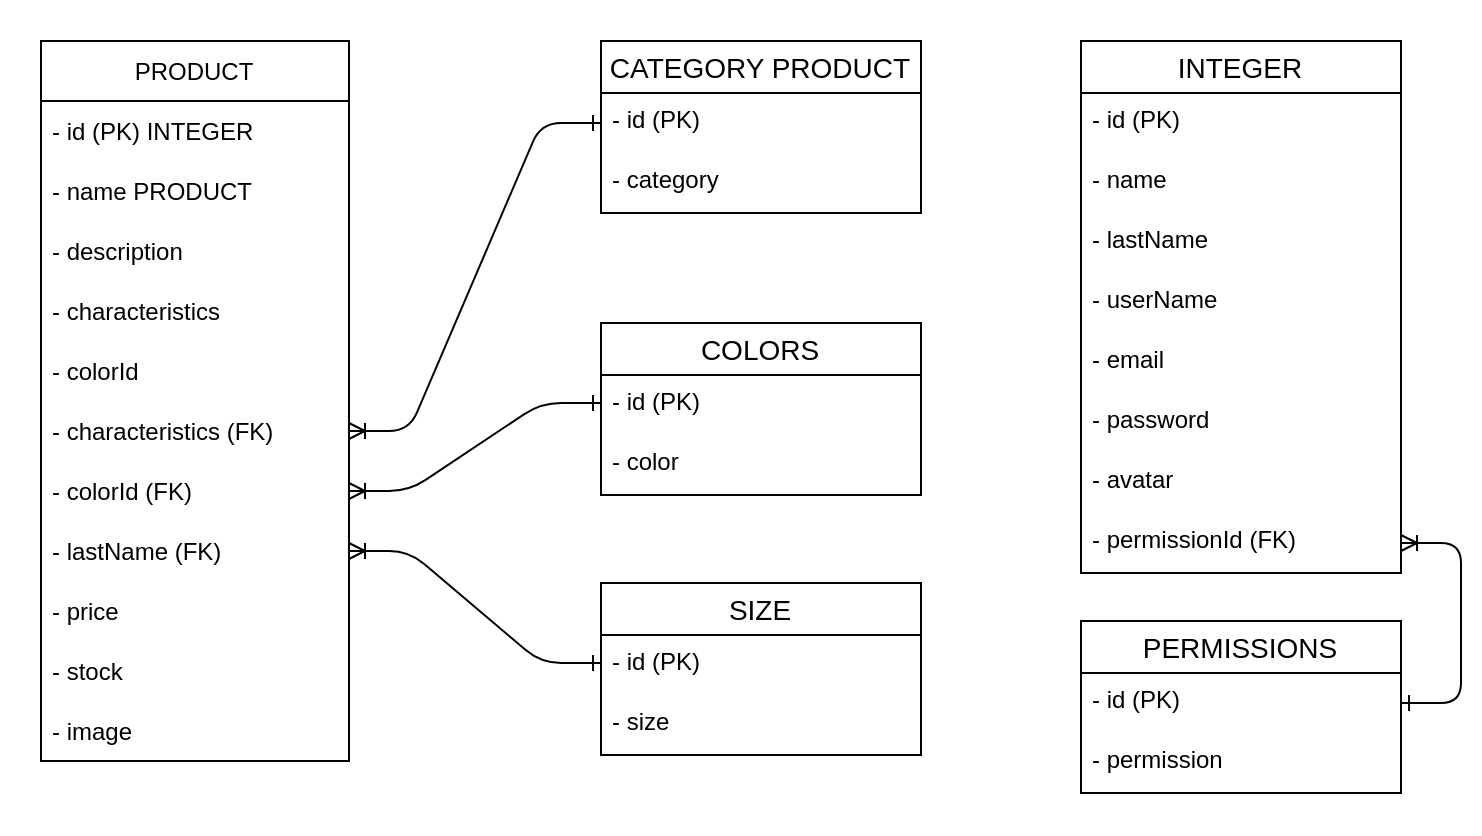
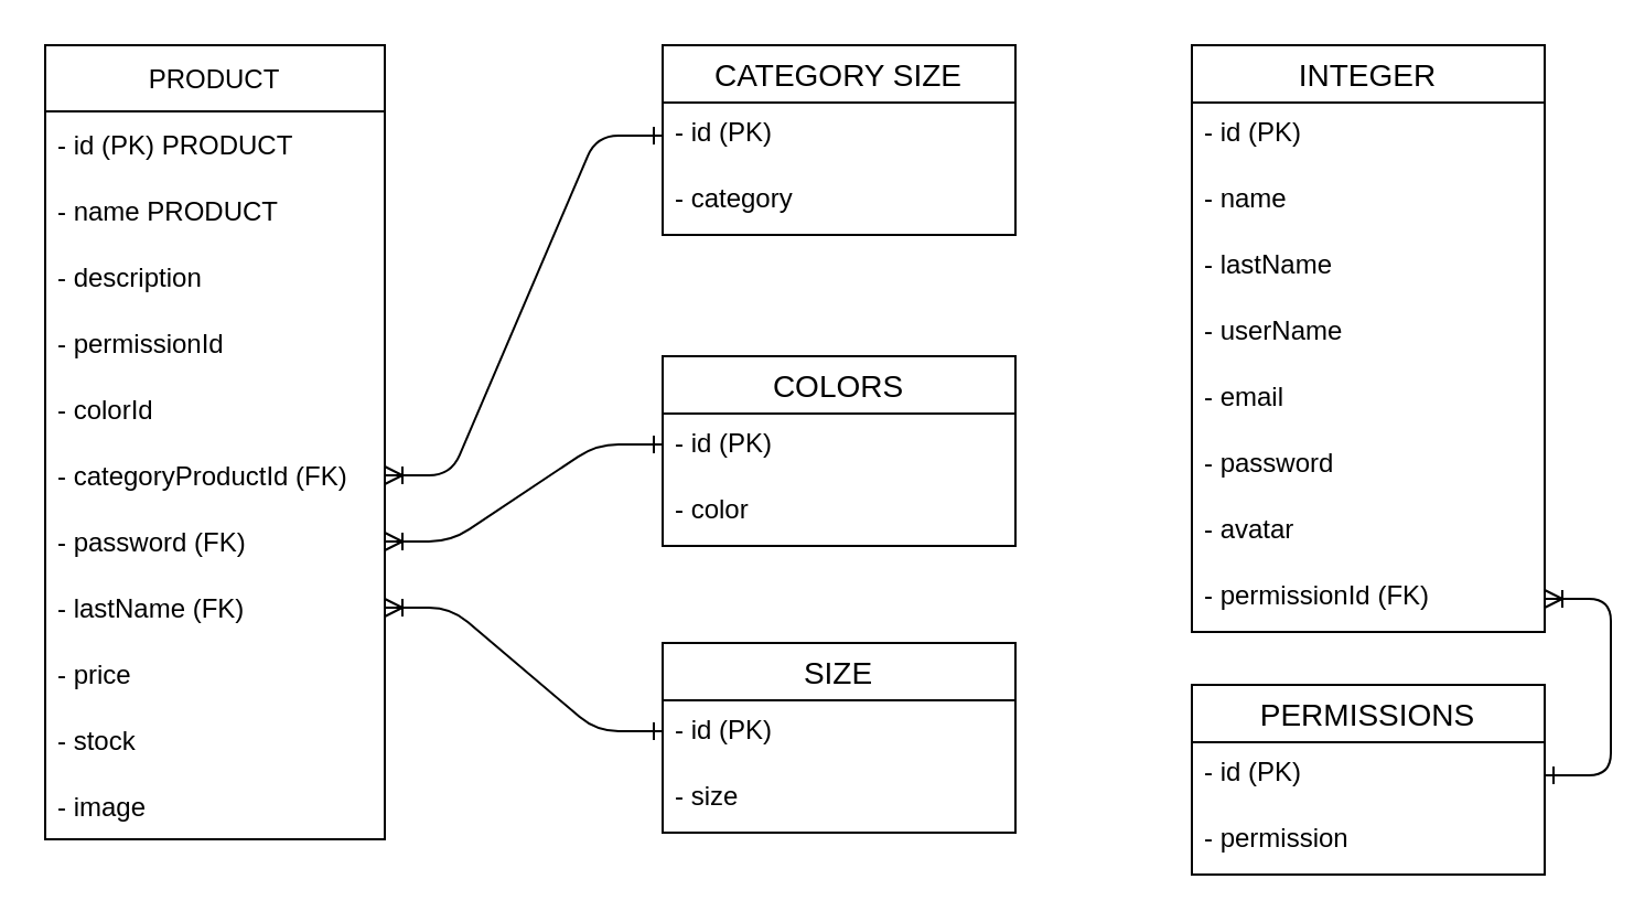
- <mxCell id="23" value="CATEGORY PRODUCT" style="swimlane;fontStyle=0;childLayout=stackLayout;horizontal=1;startSize=26;horizontalStack=0;resizeParent=1;resizeParentMax=0;resizeLast=0;collapsible=1;marginBottom=0;align=center;fontSize=14;flipV=0;" parent="1" vertex="1"><mxGeometry x="300" y="20" width="160" height="86" as="geometry" /></mxCell>
+ <mxCell id="23" value="CATEGORY SIZE" style="swimlane;fontStyle=0;childLayout=stackLayout;horizontal=1;startSize=26;horizontalStack=0;resizeParent=1;resizeParentMax=0;resizeLast=0;collapsible=1;marginBottom=0;align=center;fontSize=14;flipV=0;" parent="1" vertex="1"><mxGeometry x="300" y="20" width="160" height="86" as="geometry" /></mxCell>
- <mxCell id="3" value="- id (PK) INTEGER" style="text;strokeColor=none;fillColor=none;align=left;verticalAlign=middle;spacingLeft=4;spacingRight=4;overflow=hidden;points=[[0,0.5],[1,0.5]];portConstraint=eastwest;rotatable=0;" parent="2" vertex="1"><mxGeometry y="30" width="154" height="30" as="geometry" /></mxCell>
+ <mxCell id="3" value="- id (PK) PRODUCT" style="text;strokeColor=none;fillColor=none;align=left;verticalAlign=middle;spacingLeft=4;spacingRight=4;overflow=hidden;points=[[0,0.5],[1,0.5]];portConstraint=eastwest;rotatable=0;" parent="2" vertex="1"><mxGeometry y="30" width="154" height="30" as="geometry" /></mxCell>
- <mxCell id="6" value="- characteristics" style="text;strokeColor=none;fillColor=none;align=left;verticalAlign=middle;spacingLeft=4;spacingRight=4;overflow=hidden;points=[[0,0.5],[1,0.5]];portConstraint=eastwest;rotatable=0;" parent="2" vertex="1"><mxGeometry y="120" width="154" height="30" as="geometry" /></mxCell>
+ <mxCell id="6" value="- permissionId" style="text;strokeColor=none;fillColor=none;align=left;verticalAlign=middle;spacingLeft=4;spacingRight=4;overflow=hidden;points=[[0,0.5],[1,0.5]];portConstraint=eastwest;rotatable=0;" parent="2" vertex="1"><mxGeometry y="120" width="154" height="30" as="geometry" /></mxCell>
- <mxCell id="8" value="- characteristics (FK)" style="text;strokeColor=none;fillColor=none;align=left;verticalAlign=middle;spacingLeft=4;spacingRight=4;overflow=hidden;points=[[0,0.5],[1,0.5]];portConstraint=eastwest;rotatable=0;" parent="2" vertex="1"><mxGeometry y="180" width="154" height="30" as="geometry" /></mxCell>
+ <mxCell id="8" value="- categoryProductId (FK)" style="text;strokeColor=none;fillColor=none;align=left;verticalAlign=middle;spacingLeft=4;spacingRight=4;overflow=hidden;points=[[0,0.5],[1,0.5]];portConstraint=eastwest;rotatable=0;" parent="2" vertex="1"><mxGeometry y="180" width="154" height="30" as="geometry" /></mxCell>
- <mxCell id="9" value="- colorId (FK)" style="text;strokeColor=none;fillColor=none;align=left;verticalAlign=middle;spacingLeft=4;spacingRight=4;overflow=hidden;points=[[0,0.5],[1,0.5]];portConstraint=eastwest;rotatable=0;" parent="2" vertex="1"><mxGeometry y="210" width="154" height="30" as="geometry" /></mxCell>
+ <mxCell id="9" value="- password (FK)" style="text;strokeColor=none;fillColor=none;align=left;verticalAlign=middle;spacingLeft=4;spacingRight=4;overflow=hidden;points=[[0,0.5],[1,0.5]];portConstraint=eastwest;rotatable=0;" parent="2" vertex="1"><mxGeometry y="210" width="154" height="30" as="geometry" /></mxCell>
